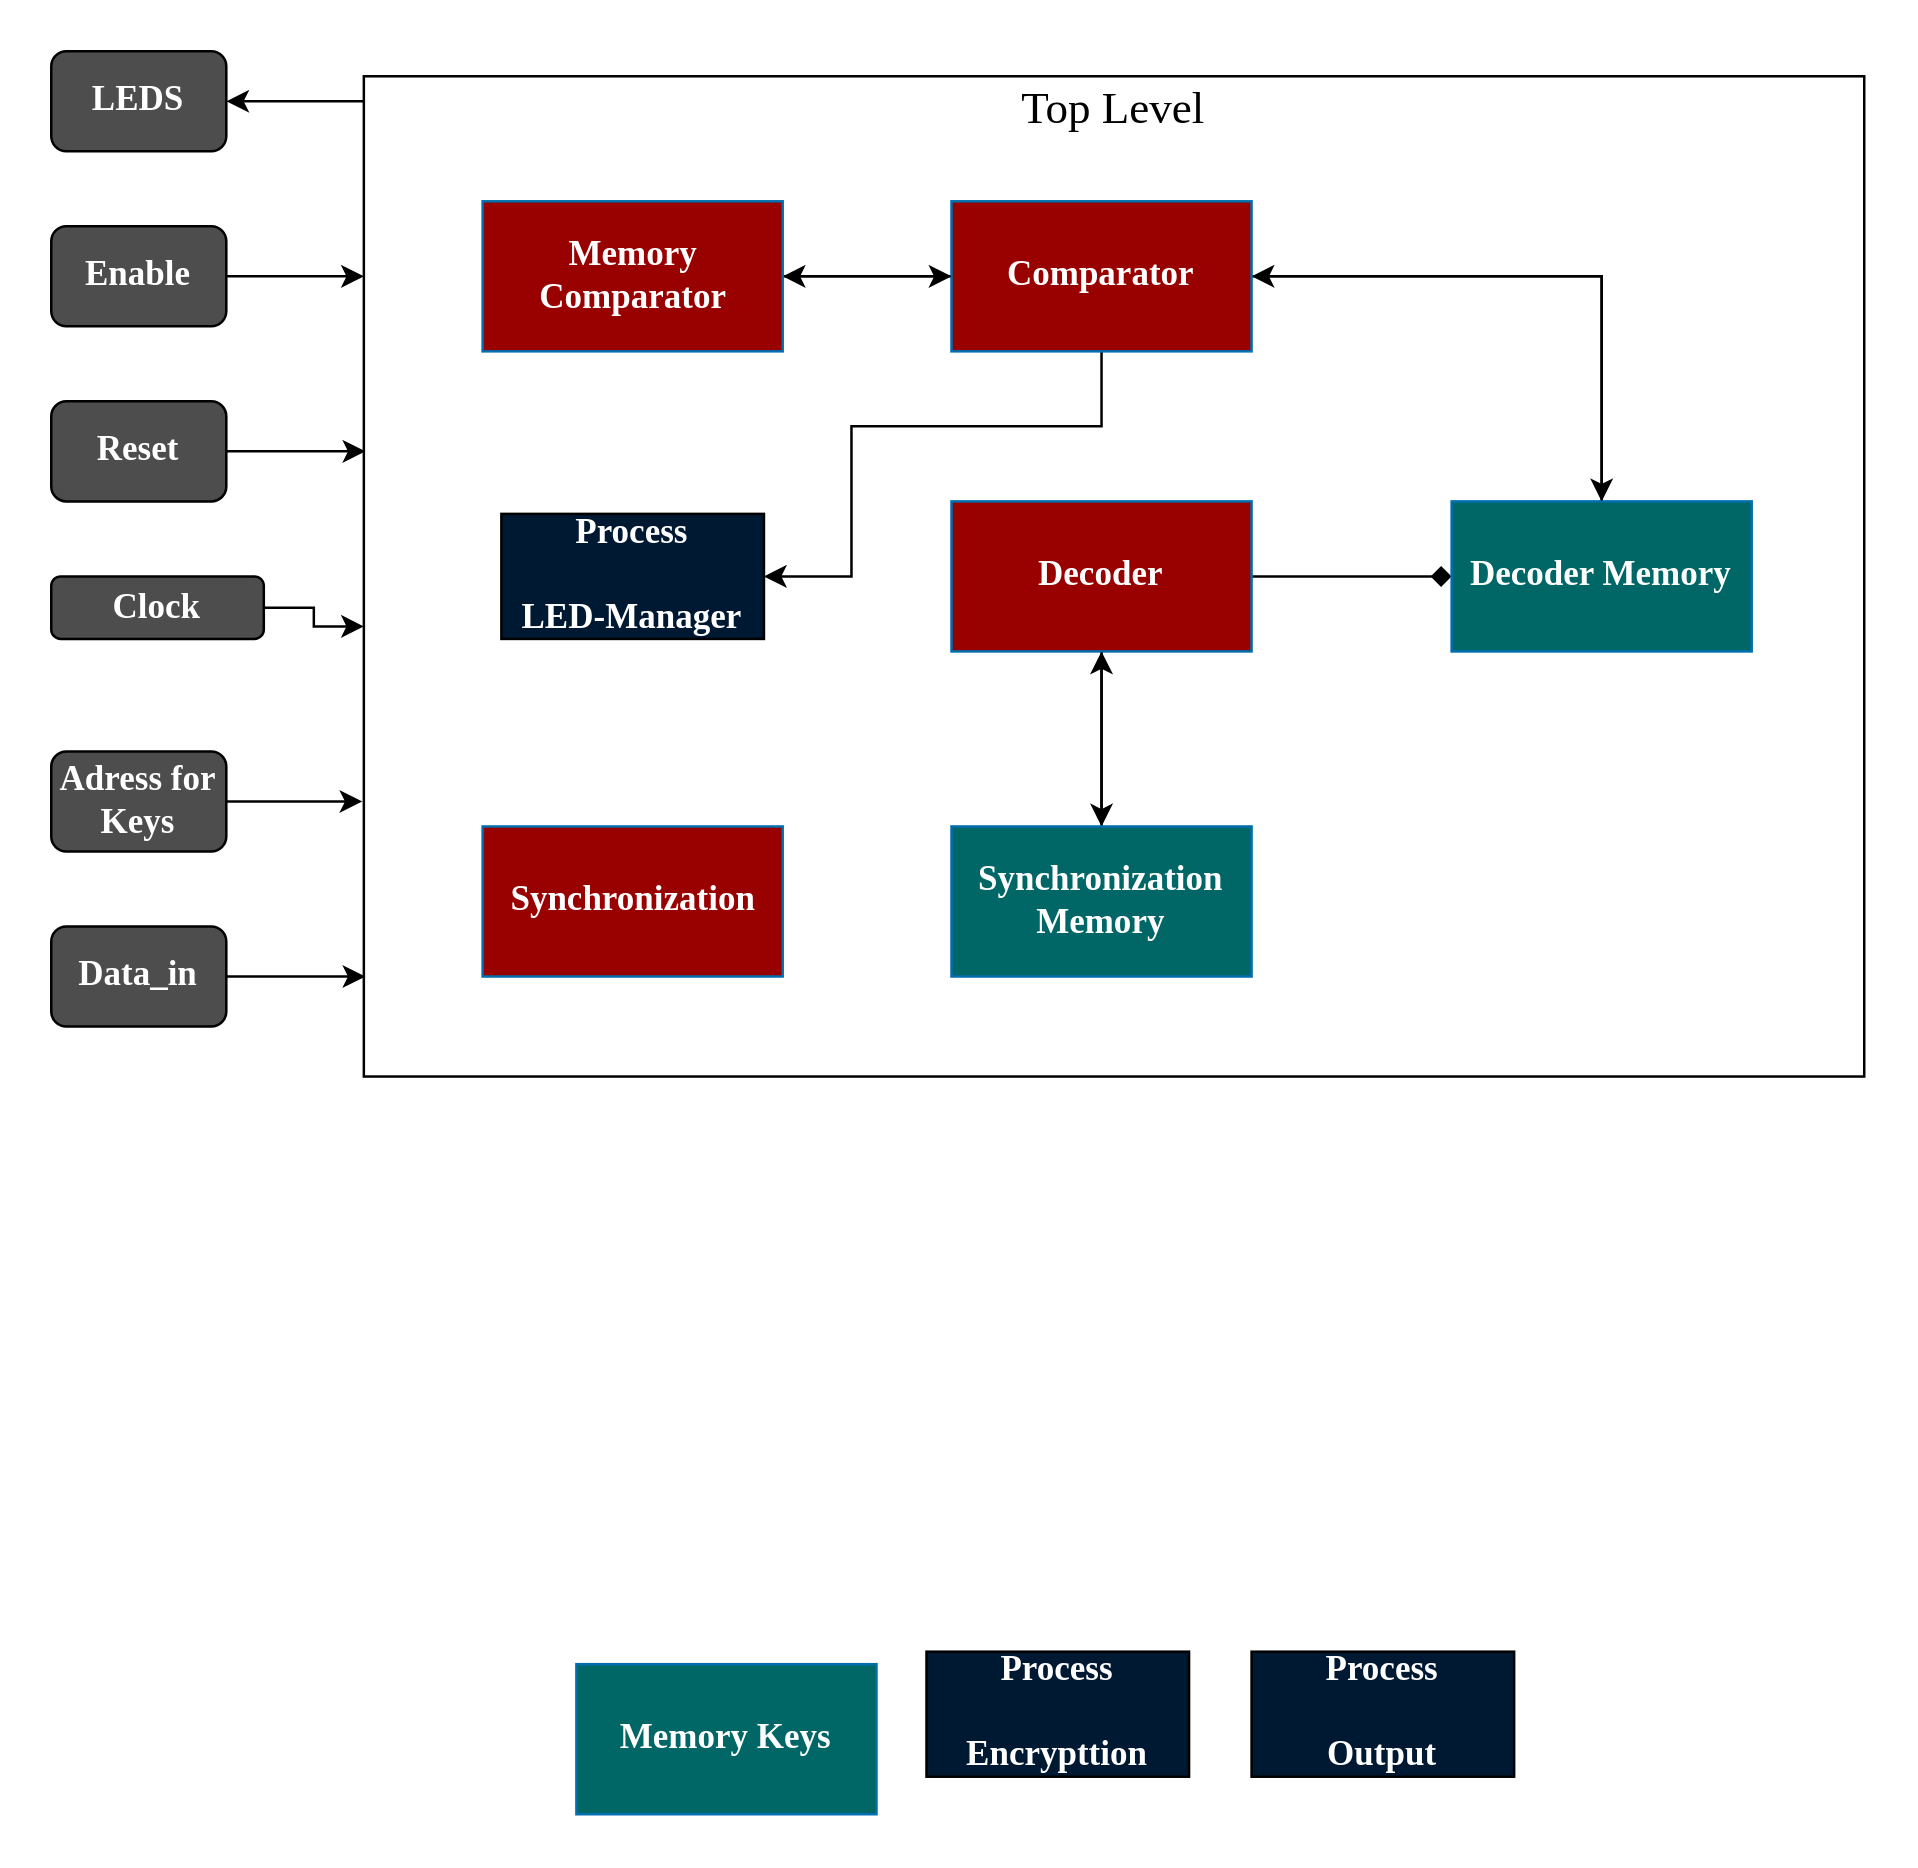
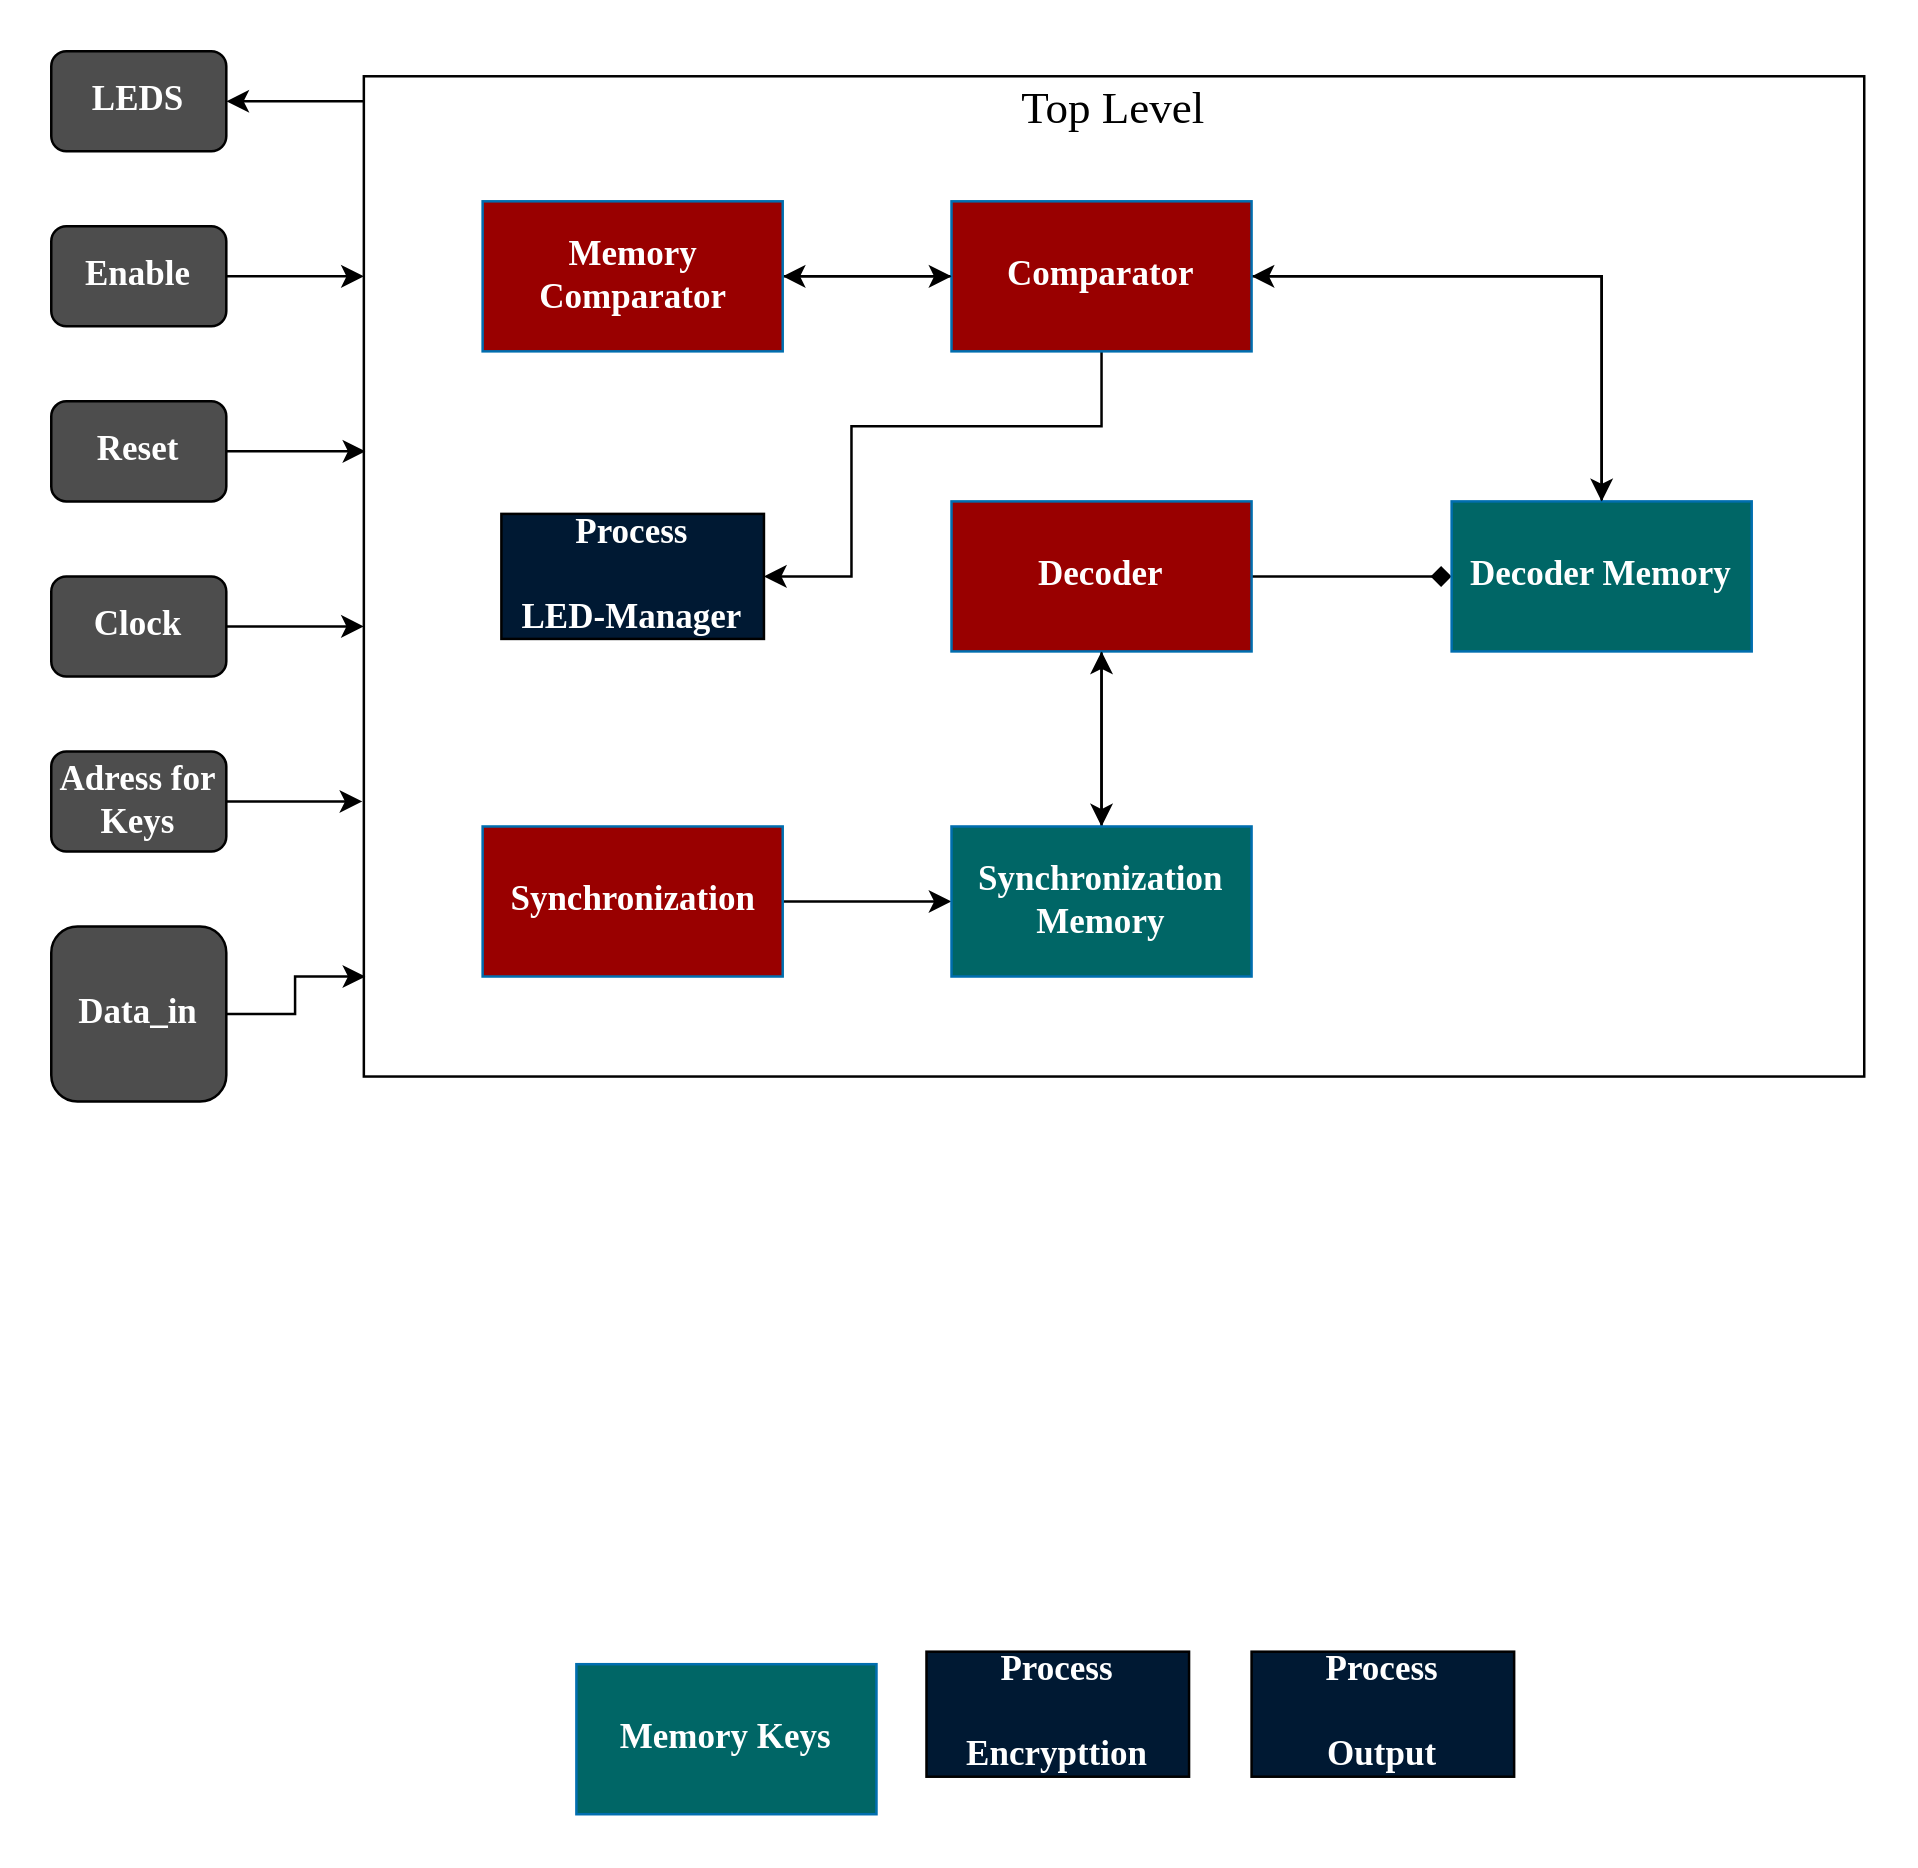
- <mxCell id="15" value="&lt;font color=&quot;#ffffff&quot; face=&quot;Times New Roman&quot; style=&quot;font-size: 14px&quot;&gt;&lt;b&gt;Clock&lt;/b&gt;&lt;/font&gt;" style="rounded=1;whiteSpace=wrap;html=1;fillColor=#4D4D4D;" vertex="1" parent="1"><mxGeometry x="20" y="230" width="85" height="25" as="geometry" /></mxCell>
+ <mxCell id="15" value="&lt;font color=&quot;#ffffff&quot; face=&quot;Times New Roman&quot; style=&quot;font-size: 14px&quot;&gt;&lt;b&gt;Clock&lt;/b&gt;&lt;/font&gt;" style="rounded=1;whiteSpace=wrap;html=1;fillColor=#4D4D4D;" vertex="1" parent="1"><mxGeometry x="20" y="230" width="70" height="40" as="geometry" /></mxCell>
+ <mxCell id="3" style="edgeStyle=orthogonalEdgeStyle;rounded=0;orthogonalLoop=1;jettySize=auto;html=1;entryX=0;entryY=0.5;entryDx=0;entryDy=0;" edge="1" parent="1" source="4" target="25"><mxGeometry relative="1" as="geometry" /></mxCell>
- <mxCell id="23" value="&lt;font color=&quot;#ffffff&quot; face=&quot;Times New Roman&quot; style=&quot;font-size: 14px&quot;&gt;&lt;b&gt;Data_in&lt;/b&gt;&lt;/font&gt;" style="rounded=1;whiteSpace=wrap;html=1;fillColor=#4D4D4D;" vertex="1" parent="1"><mxGeometry x="20" y="370" width="70" height="40" as="geometry" /></mxCell>
+ <mxCell id="23" value="&lt;font color=&quot;#ffffff&quot; face=&quot;Times New Roman&quot; style=&quot;font-size: 14px&quot;&gt;&lt;b&gt;Data_in&lt;/b&gt;&lt;/font&gt;" style="rounded=1;whiteSpace=wrap;html=1;fillColor=#4D4D4D;" vertex="1" parent="1"><mxGeometry x="20" y="370" width="70" height="70" as="geometry" /></mxCell>
